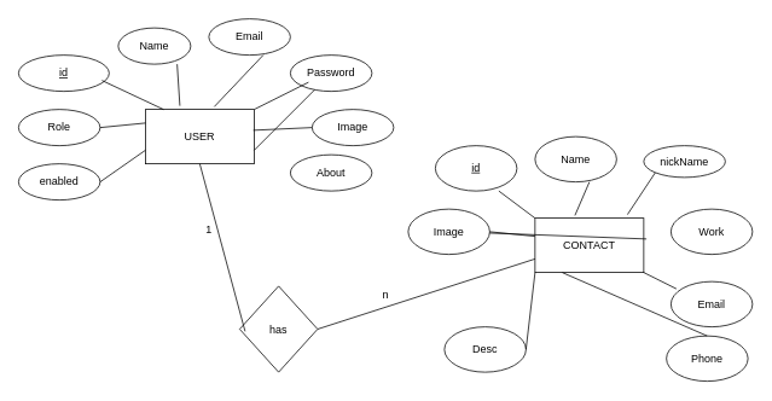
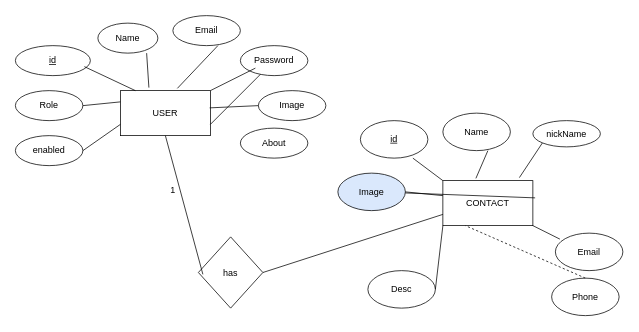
- <mxCell id="25" value="Image" style="ellipse;whiteSpace=wrap;html=1;" vertex="1" parent="1"><mxGeometry x="450" y="230" width="90" height="50" as="geometry" /></mxCell>
+ <mxCell id="25" value="Image" style="ellipse;whiteSpace=wrap;html=1;fillColor=#dae8fc;" vertex="1" parent="1"><mxGeometry x="450" y="230" width="90" height="50" as="geometry" /></mxCell>
- <mxCell id="23" value="Work" style="ellipse;whiteSpace=wrap;html=1;" vertex="1" parent="1"><mxGeometry x="740" y="230" width="90" height="50" as="geometry" /></mxCell>
- <mxCell id="40" value="n" style="text;html=1;align=center;verticalAlign=middle;resizable=0;points=[];autosize=1;strokeColor=none;fillColor=none;" vertex="1" parent="1"><mxGeometry x="410" y="310" width="30" height="30" as="geometry" /></mxCell>
- <mxCell id="35" value="" style="endArrow=none;html=1;rounded=0;entryX=0.25;entryY=1;entryDx=0;entryDy=0;exitX=0.5;exitY=0;exitDx=0;exitDy=0;" edge="1" parent="1" source="34" target="3"><mxGeometry width="50" height="50" relative="1" as="geometry"><mxPoint x="590" y="350" as="sourcePoint" /><mxPoint x="640" y="300" as="targetPoint" /></mxGeometry></mxCell>
+ <mxCell id="35" value="" style="endArrow=none;html=1;rounded=0;entryX=0.25;entryY=1;entryDx=0;entryDy=0;exitX=0.5;exitY=0;exitDx=0;exitDy=0;dashed=1;" edge="1" parent="1" source="34" target="3"><mxGeometry width="50" height="50" relative="1" as="geometry"><mxPoint x="590" y="350" as="sourcePoint" /><mxPoint x="640" y="300" as="targetPoint" /></mxGeometry></mxCell>
